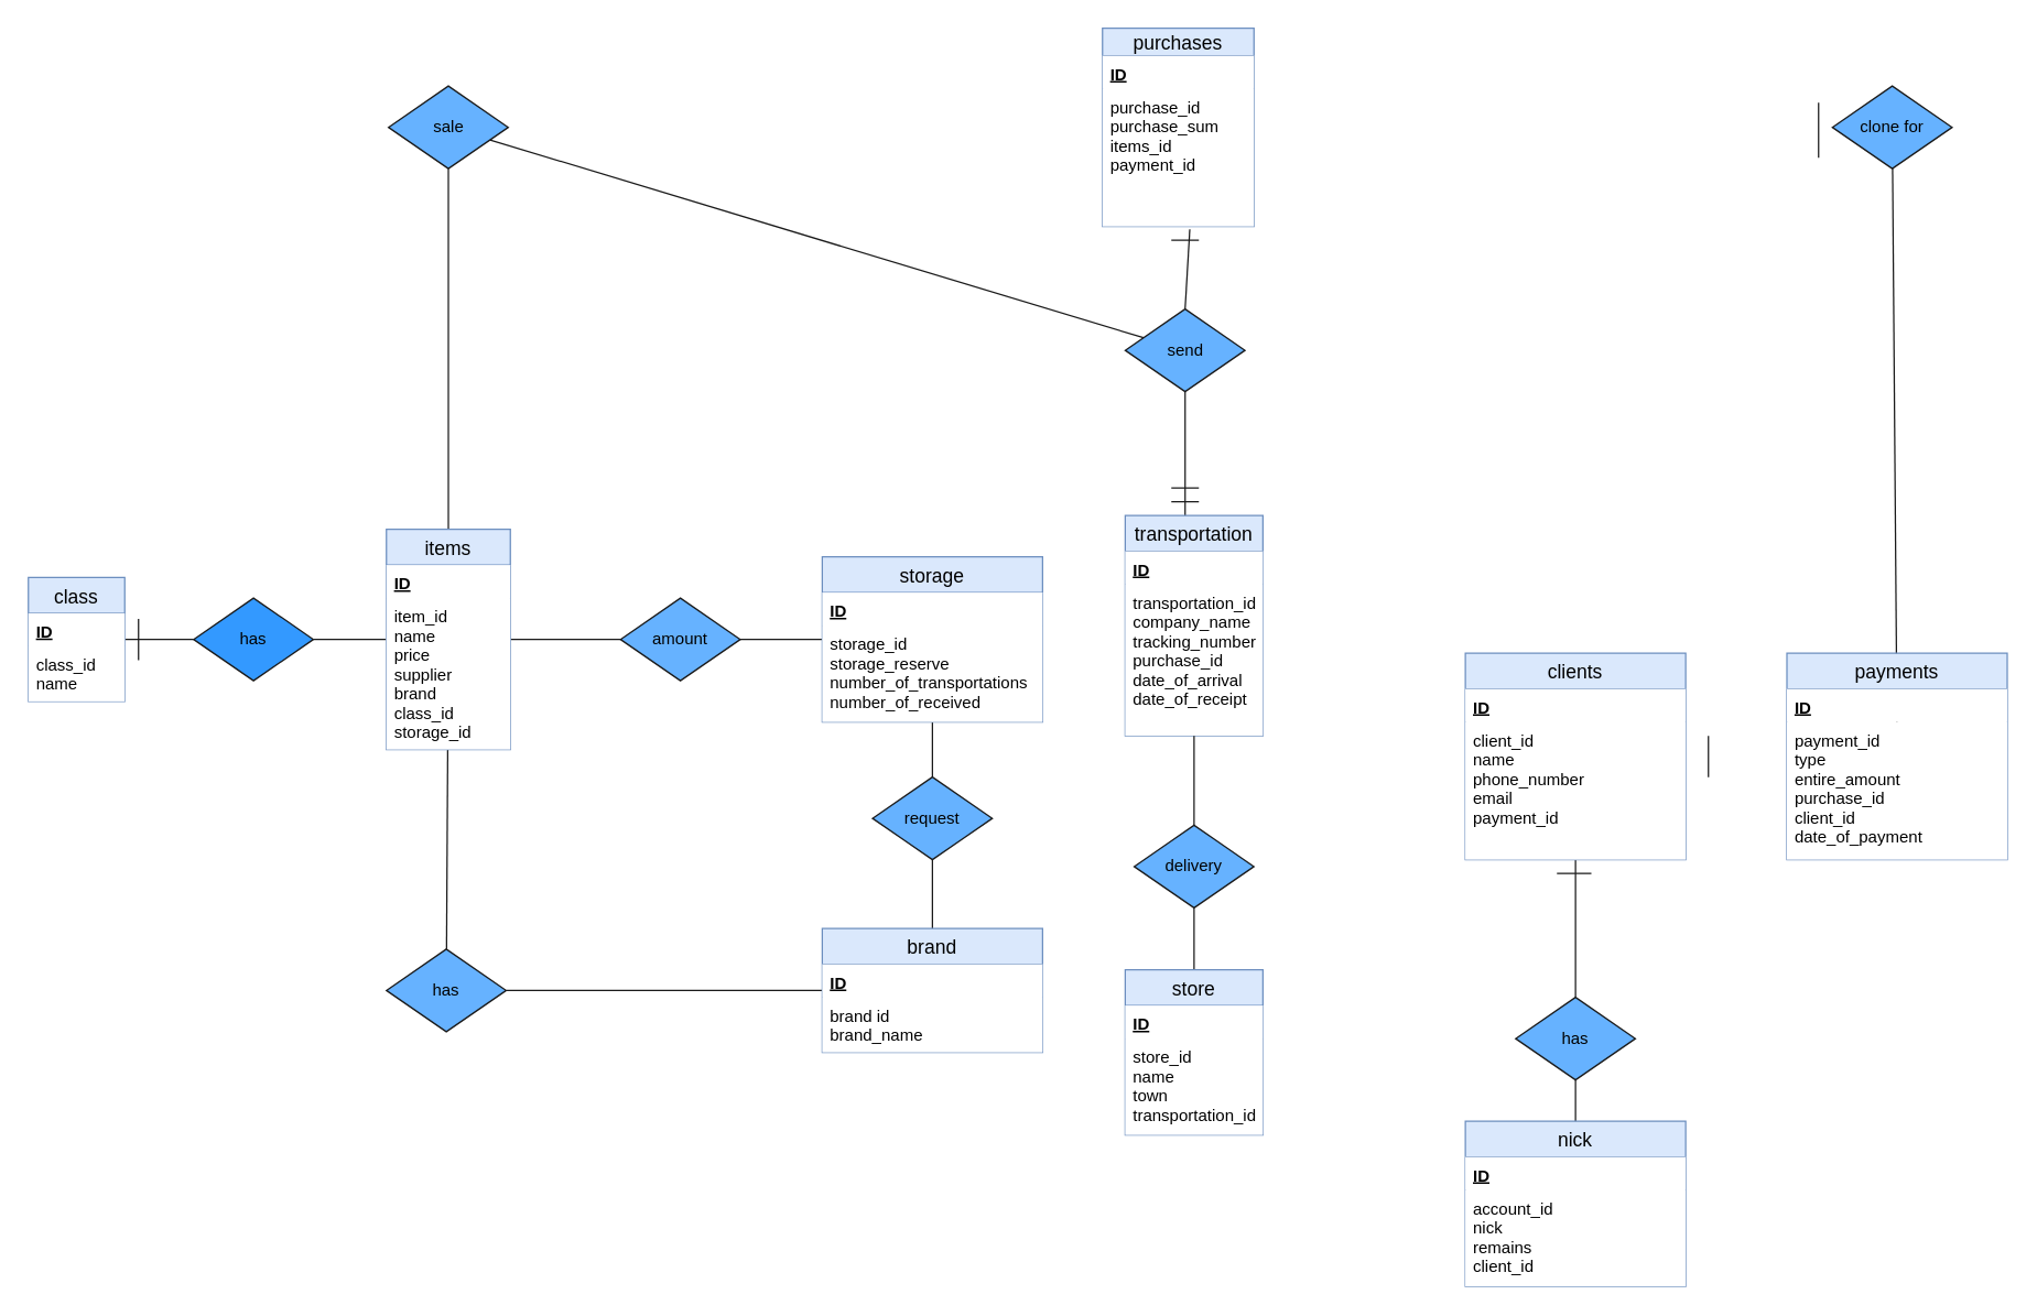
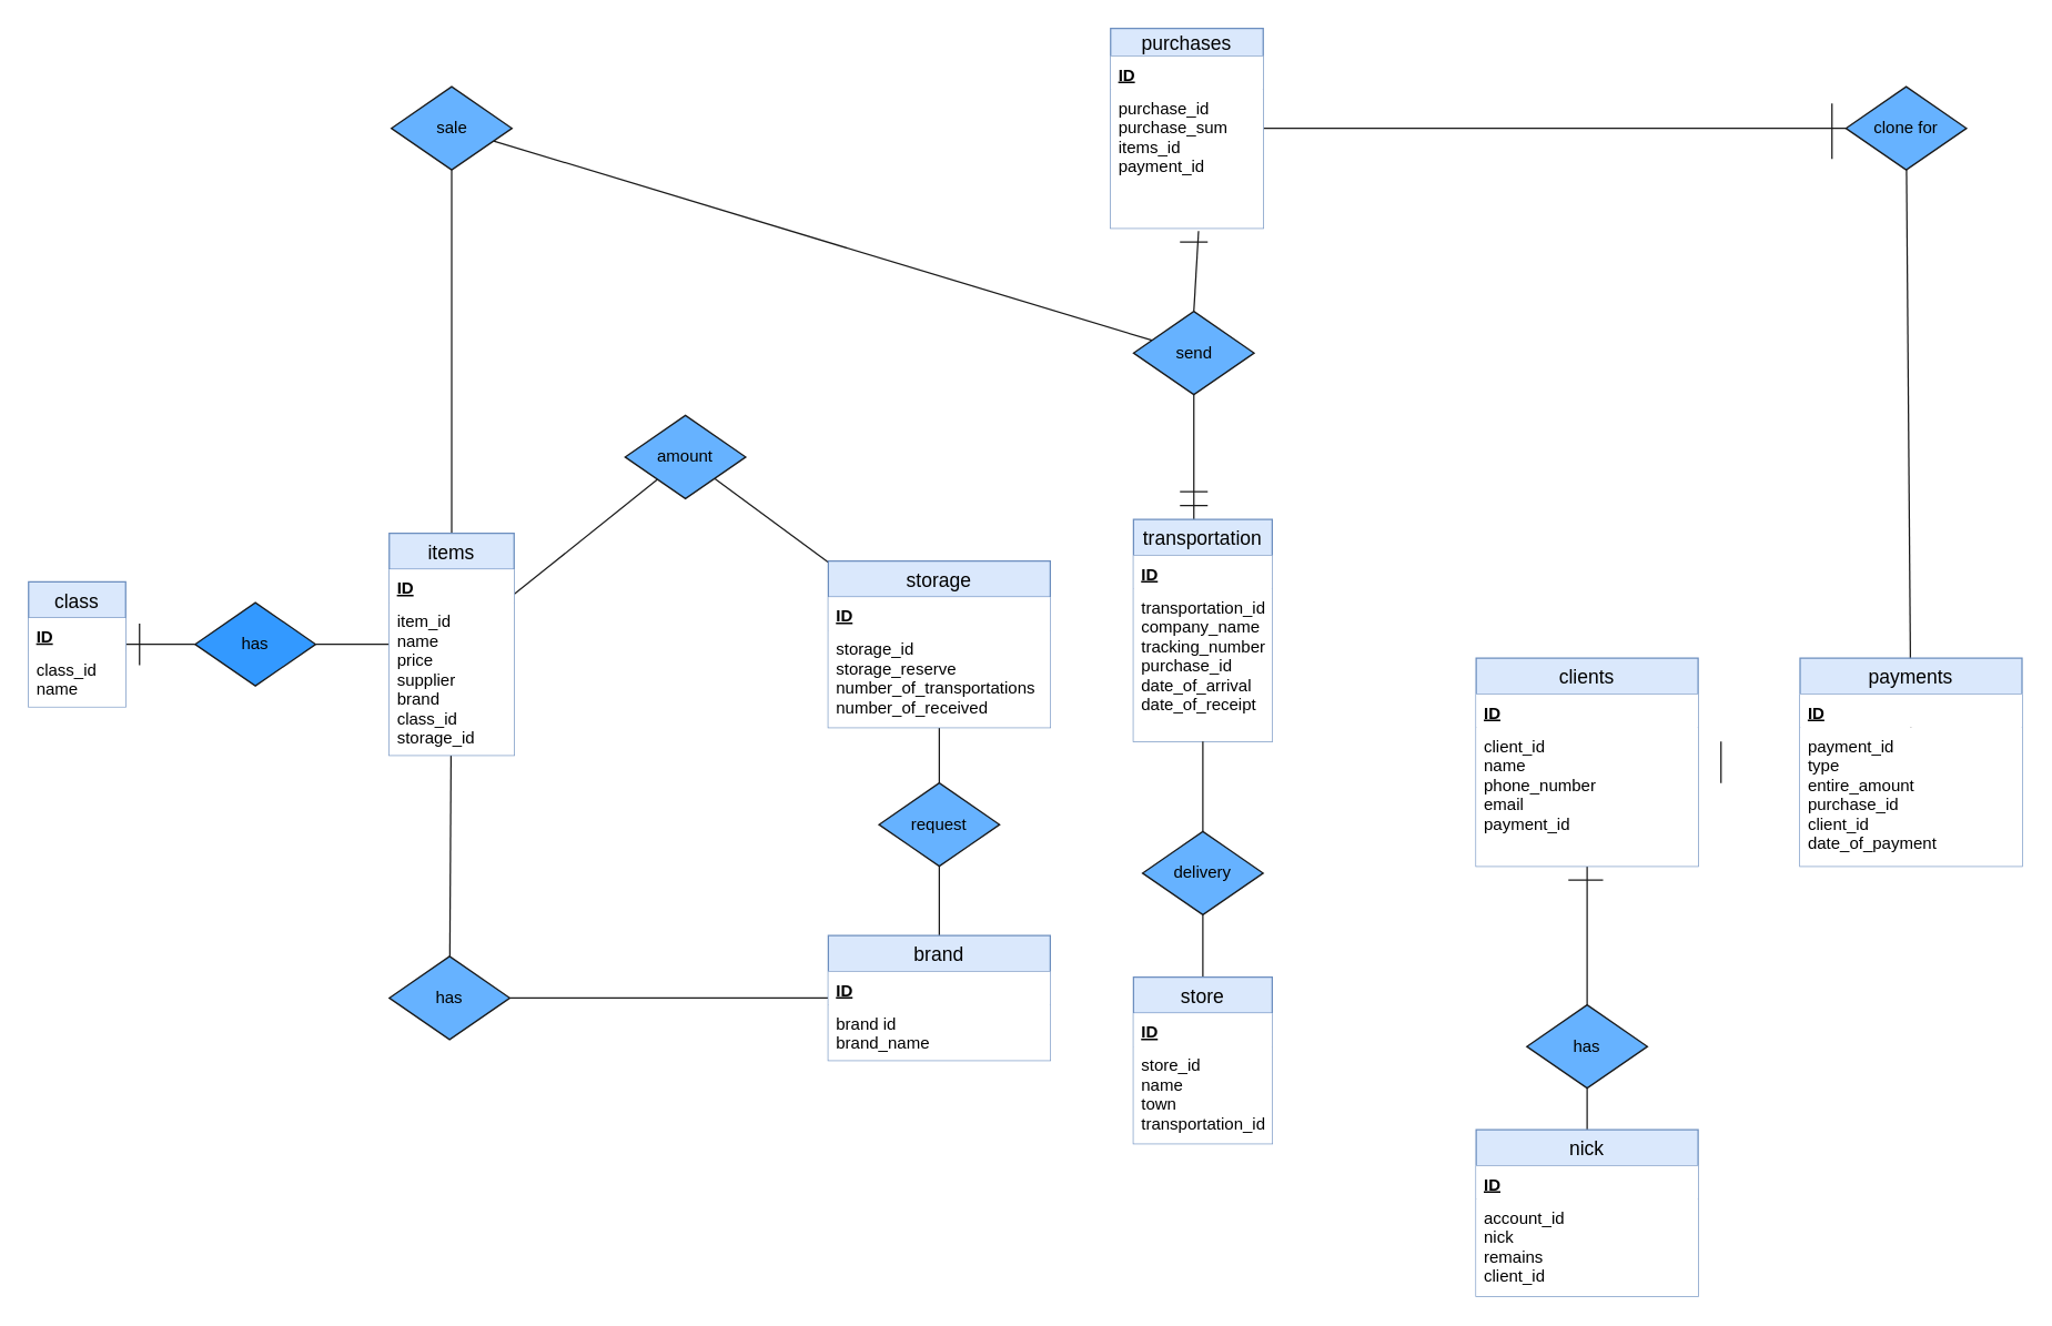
+ <mxCell id="20" value="" style="endArrow=none;html=1;rounded=0;strokeColor=#1A1A1A;" parent="1" target="19" edge="1" source="45"><mxGeometry relative="1" as="geometry"><mxPoint x="1377" y="134" as="sourcePoint" /><mxPoint x="1387" y="544" as="targetPoint" /></mxGeometry></mxCell>
- <mxCell id="2" value="amount" style="shape=rhombus;perimeter=rhombusPerimeter;whiteSpace=wrap;html=1;align=center;strokeColor=#1A1A1A;fillColor=#66B2FF;" parent="1" vertex="1"><mxGeometry x="450" y="434" width="87" height="60" as="geometry" /></mxCell>
+ <mxCell id="2" value="amount" style="shape=rhombus;perimeter=rhombusPerimeter;whiteSpace=wrap;html=1;align=center;strokeColor=#1A1A1A;fillColor=#66B2FF;" parent="1" vertex="1"><mxGeometry x="450" y="299" width="87" height="60" as="geometry" /></mxCell>
